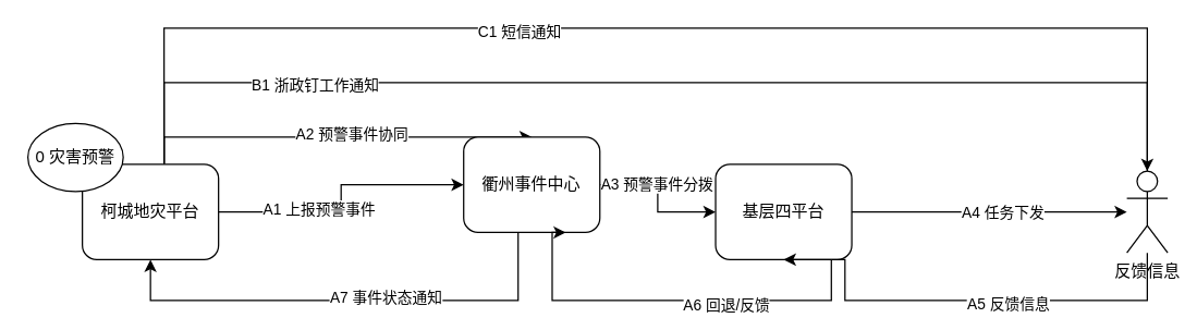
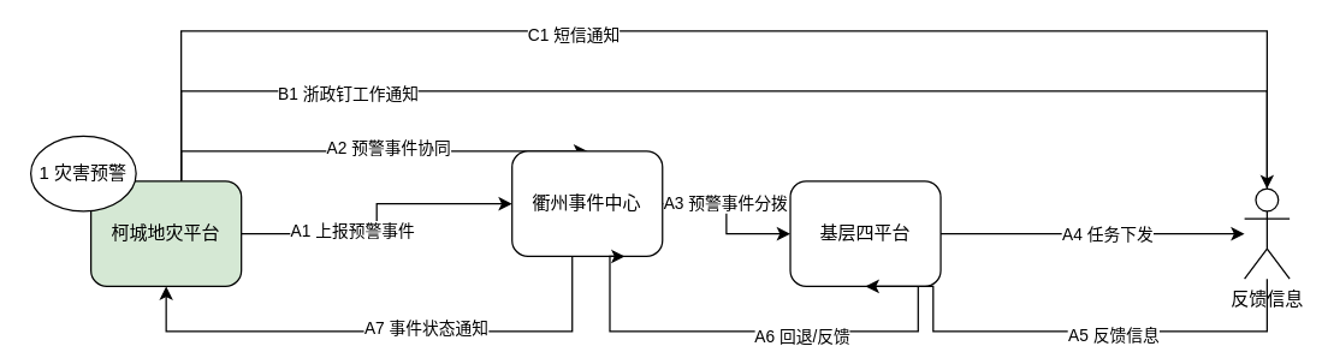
- <mxCell id="24" value="0 灾害预警" style="ellipse;whiteSpace=wrap;html=1;" vertex="1" parent="1"><mxGeometry x="20" y="90" width="70" height="50" as="geometry" /></mxCell>
+ <mxCell id="24" value="1 灾害预警" style="ellipse;whiteSpace=wrap;html=1;" vertex="1" parent="1"><mxGeometry x="20" y="90" width="70" height="50" as="geometry" /></mxCell>
- <mxCell id="10" value="柯城地灾平台" style="rounded=1;whiteSpace=wrap;html=1;fontSize=12;glass=0;strokeWidth=1;shadow=0;" parent="1" vertex="1"><mxGeometry x="60" y="120" width="100" height="70" as="geometry" /></mxCell>
+ <mxCell id="10" value="柯城地灾平台" style="rounded=1;whiteSpace=wrap;html=1;fontSize=12;glass=0;strokeWidth=1;shadow=0;fillColor=#d5e8d4;" parent="1" vertex="1"><mxGeometry x="60" y="120" width="100" height="70" as="geometry" /></mxCell>
